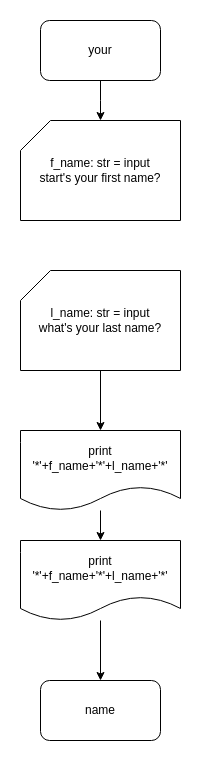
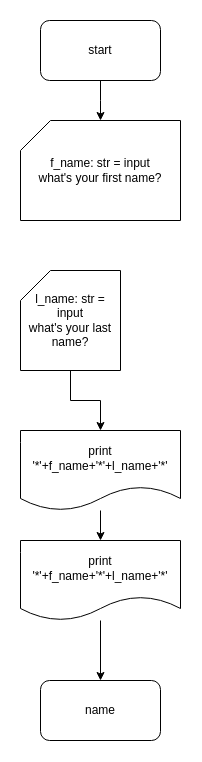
- <mxCell id="3" value="your" style="rounded=1;whiteSpace=wrap;html=1;" parent="1" vertex="1"><mxGeometry x="40" y="20" width="120" height="60" as="geometry" /></mxCell>
+ <mxCell id="3" value="start" style="rounded=1;whiteSpace=wrap;html=1;" parent="1" vertex="1"><mxGeometry x="40" y="20" width="120" height="60" as="geometry" /></mxCell>
- <mxCell id="5" value="f_name: str = input&lt;div&gt;start's your first name?&lt;/div&gt;" style="shape=card;whiteSpace=wrap;html=1;" vertex="1" parent="1"><mxGeometry x="20" y="120" width="160" height="100" as="geometry" /></mxCell>
+ <mxCell id="5" value="f_name: str = input&lt;div&gt;what's your first name?&lt;/div&gt;" style="shape=card;whiteSpace=wrap;html=1;" vertex="1" parent="1"><mxGeometry x="20" y="120" width="160" height="100" as="geometry" /></mxCell>
- <mxCell id="7" value="l_name: str = input&lt;div&gt;what's your last name?&lt;/div&gt;" style="shape=card;whiteSpace=wrap;html=1;" vertex="1" parent="1"><mxGeometry x="20" y="270" width="160" height="100" as="geometry" /></mxCell>
+ <mxCell id="7" value="l_name: str = input&lt;div&gt;what's your last name?&lt;/div&gt;" style="shape=card;whiteSpace=wrap;html=1;" vertex="1" parent="1"><mxGeometry x="20" y="270" width="100" height="100" as="geometry" /></mxCell>
